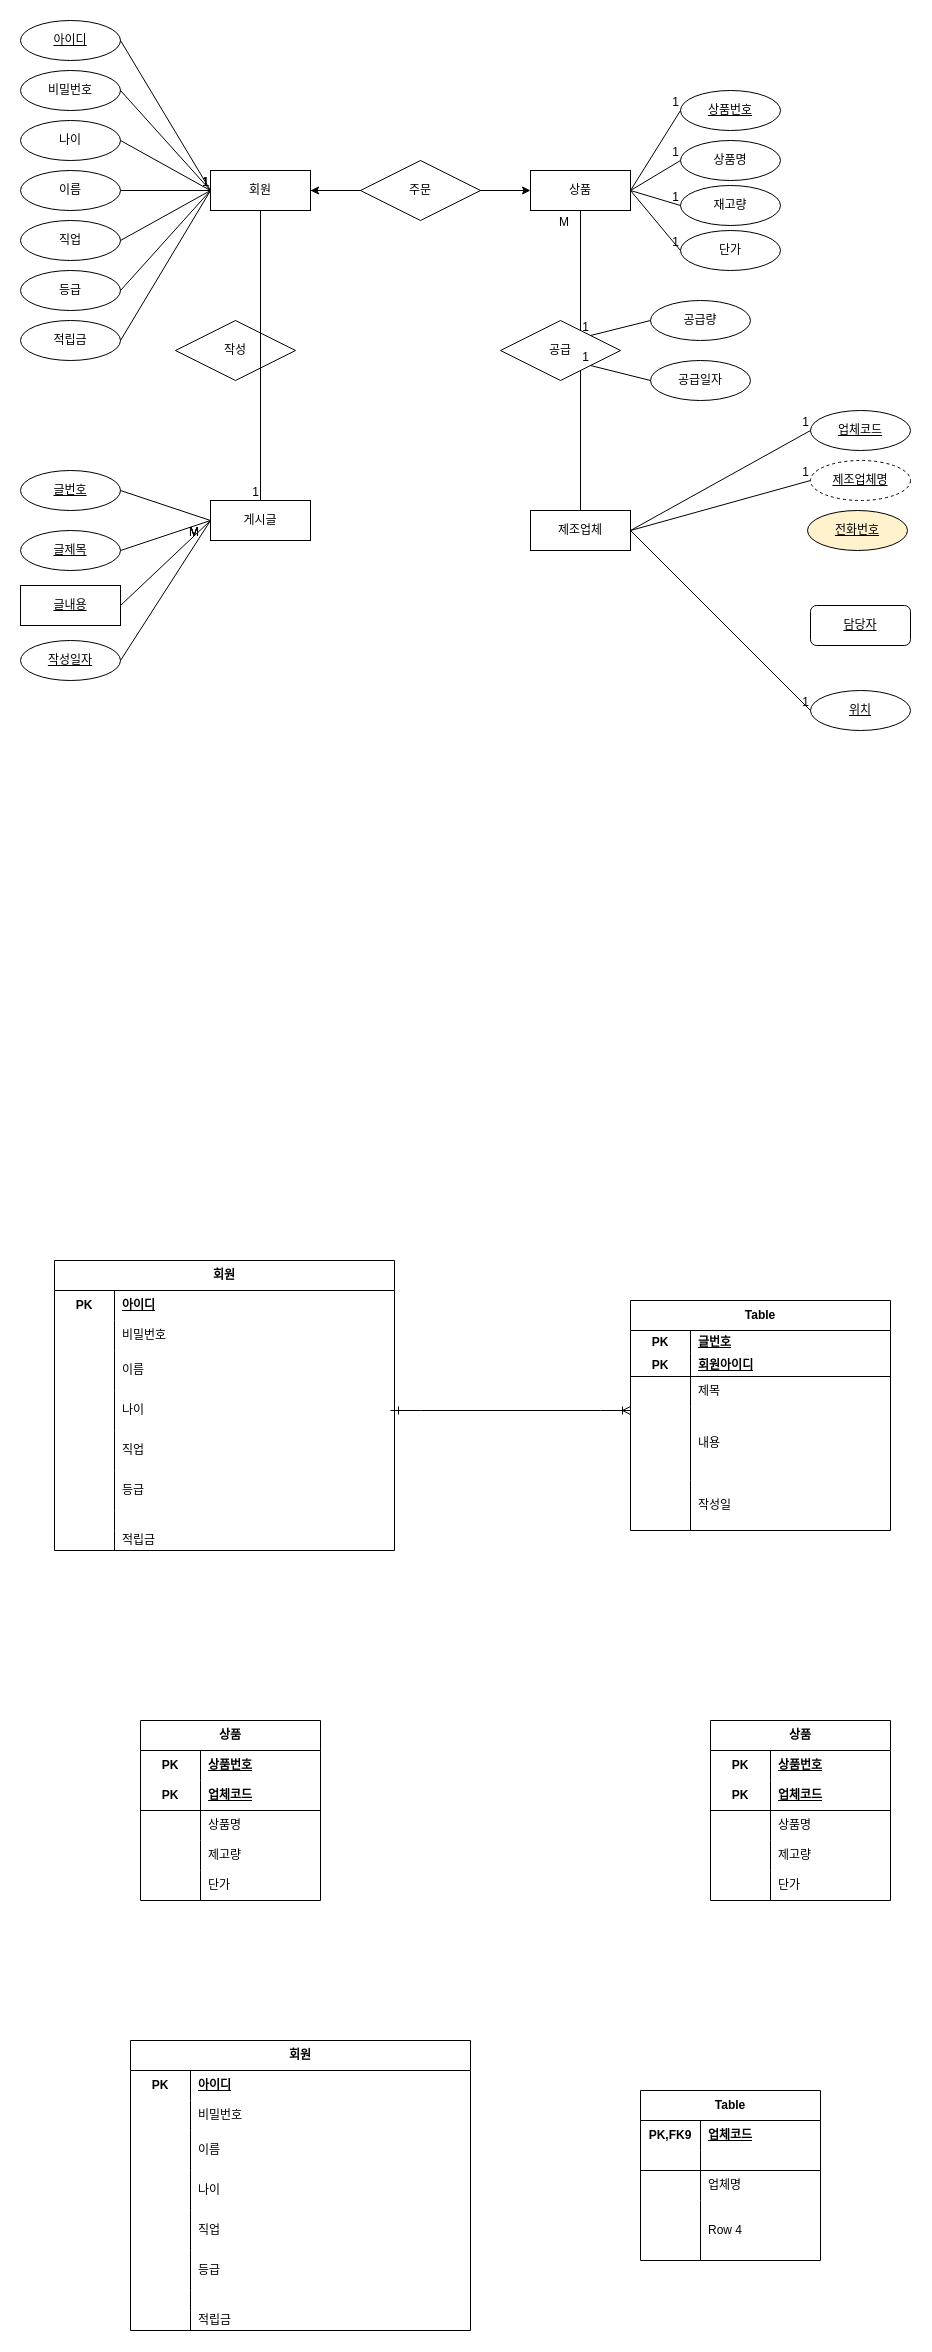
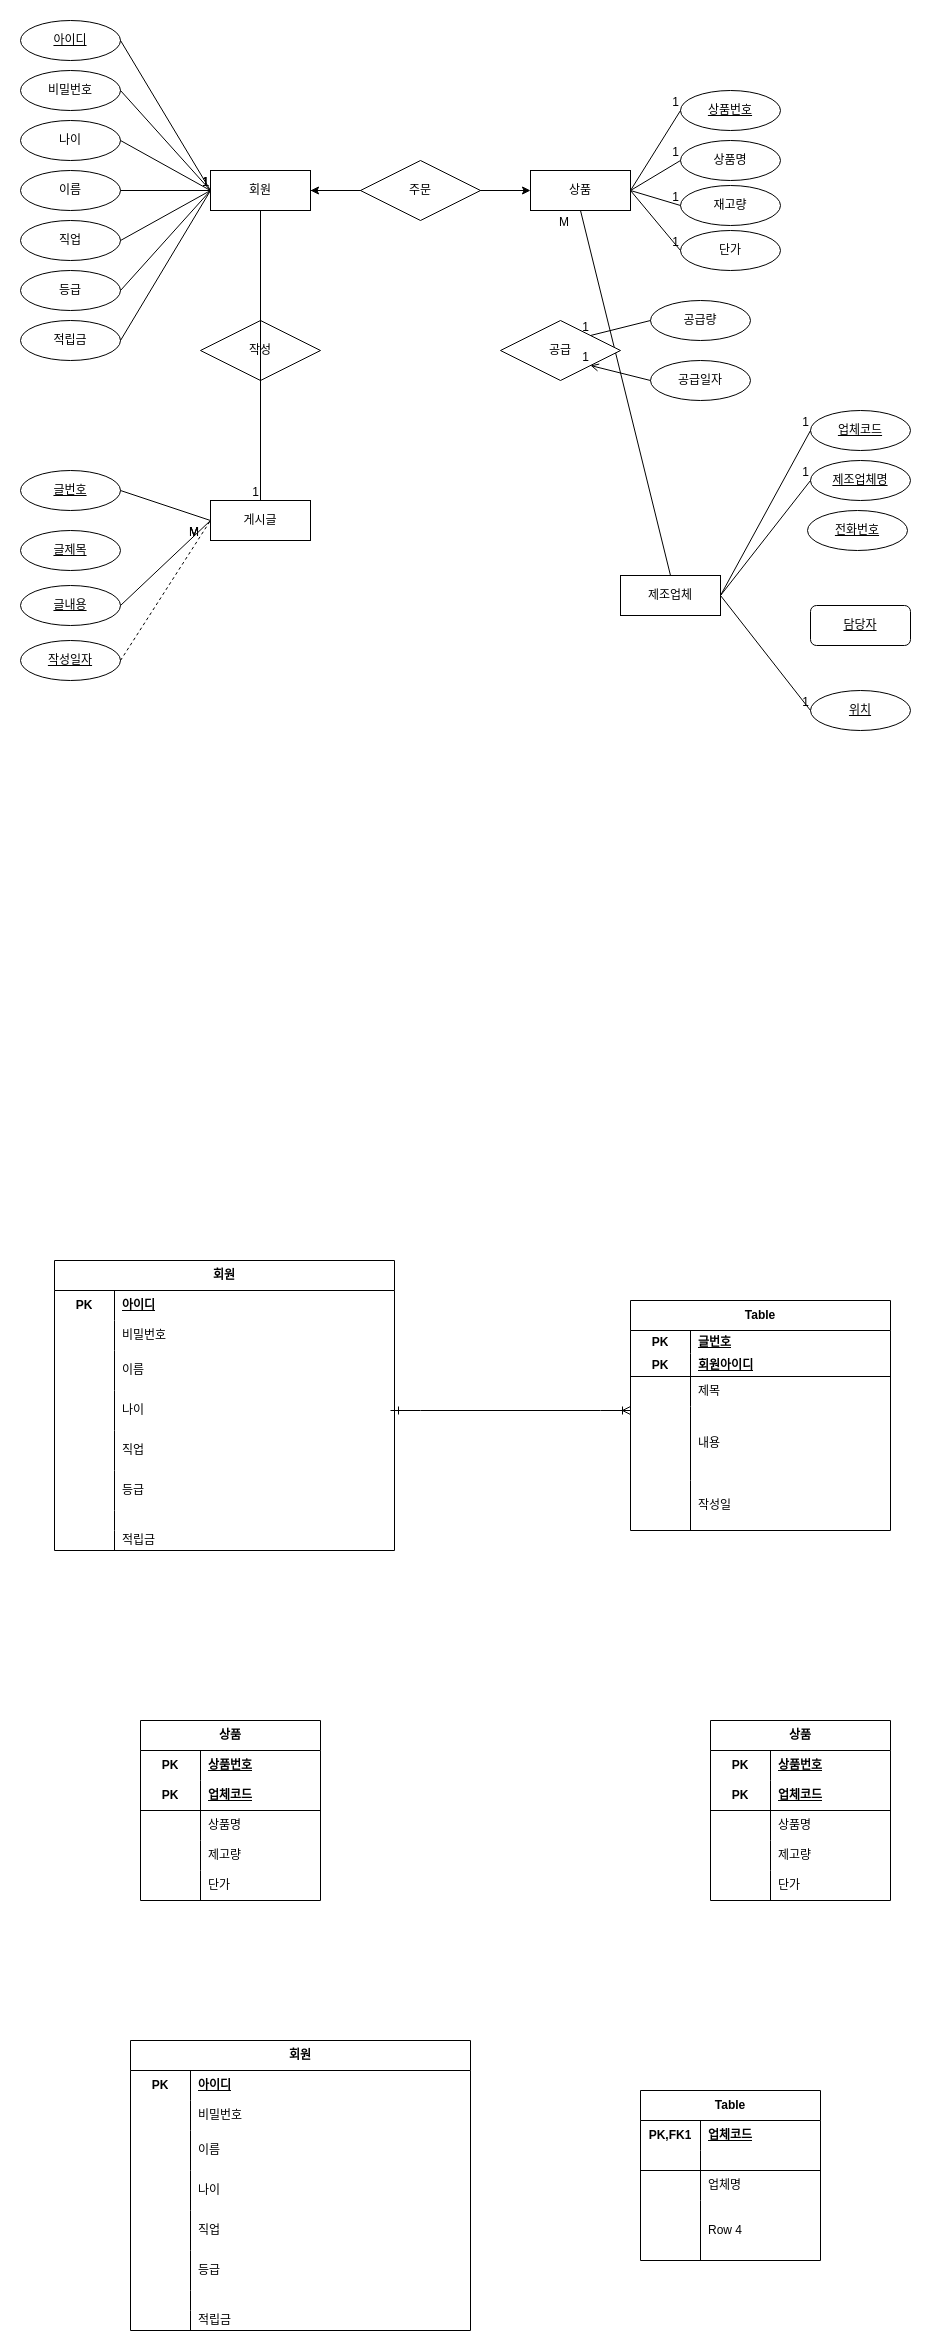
- <mxCell id="70" value="작성" style="shape=rhombus;perimeter=rhombusPerimeter;whiteSpace=wrap;html=1;align=center;" parent="1" vertex="1"><mxGeometry x="175" y="320" width="120" height="60" as="geometry" /></mxCell>
+ <mxCell id="70" value="작성" style="shape=rhombus;perimeter=rhombusPerimeter;whiteSpace=wrap;html=1;align=center;" parent="1" vertex="1"><mxGeometry x="200" y="320" width="120" height="60" as="geometry" /></mxCell>
- <mxCell id="58" value="" style="endArrow=none;html=1;rounded=0;entryX=1;entryY=1;entryDx=0;entryDy=0;exitX=0;exitY=0.5;exitDx=0;exitDy=0;" parent="1" source="57" target="55" edge="1"><mxGeometry relative="1" as="geometry"><mxPoint x="630" y="510" as="sourcePoint" /><mxPoint x="630" y="210" as="targetPoint" /></mxGeometry></mxCell>
+ <mxCell id="58" value="" style="endArrow=open;html=1;rounded=0;entryX=1;entryY=1;entryDx=0;entryDy=0;exitX=0;exitY=0.5;exitDx=0;exitDy=0;" parent="1" source="57" target="55" edge="1"><mxGeometry relative="1" as="geometry"><mxPoint x="630" y="510" as="sourcePoint" /><mxPoint x="630" y="210" as="targetPoint" /></mxGeometry></mxCell>
- <mxCell id="38" value="제조업체명" style="ellipse;whiteSpace=wrap;html=1;align=center;fontStyle=4;dashed=1;" parent="1" vertex="1"><mxGeometry x="810" y="460" width="100" height="40" as="geometry" /></mxCell>
+ <mxCell id="38" value="제조업체명" style="ellipse;whiteSpace=wrap;html=1;align=center;fontStyle=4;" parent="1" vertex="1"><mxGeometry x="810" y="460" width="100" height="40" as="geometry" /></mxCell>
- <mxCell id="36" value="제조업체" style="whiteSpace=wrap;html=1;align=center;" parent="1" vertex="1"><mxGeometry x="530" y="510" width="100" height="40" as="geometry" /></mxCell>
+ <mxCell id="36" value="제조업체" style="whiteSpace=wrap;html=1;align=center;" parent="1" vertex="1"><mxGeometry x="620" y="575" width="100" height="40" as="geometry" /></mxCell>
- <mxCell id="39" value="전화번호" style="ellipse;whiteSpace=wrap;html=1;align=center;fontStyle=4;fillColor=#fff2cc;" parent="1" vertex="1"><mxGeometry x="807" y="510" width="100" height="40" as="geometry" /></mxCell>
+ <mxCell id="39" value="전화번호" style="ellipse;whiteSpace=wrap;html=1;align=center;fontStyle=4;" parent="1" vertex="1"><mxGeometry x="807" y="510" width="100" height="40" as="geometry" /></mxCell>
- <mxCell id="66" value="" style="endArrow=none;html=1;rounded=0;entryX=0;entryY=0.5;entryDx=0;entryDy=0;exitX=1;exitY=0.5;exitDx=0;exitDy=0;" parent="1" source="44" target="4" edge="1"><mxGeometry relative="1" as="geometry"><mxPoint x="130" y="550" as="sourcePoint" /><mxPoint x="220" y="485" as="targetPoint" /></mxGeometry></mxCell>
- <mxCell id="67" value="M" style="resizable=0;html=1;whiteSpace=wrap;align=right;verticalAlign=bottom;" parent="66" connectable="0" vertex="1"><mxGeometry x="1" relative="1" as="geometry"><mxPoint x="-10" y="20" as="offset" /></mxGeometry></mxCell>
- <mxCell id="62" value="" style="endArrow=none;html=1;rounded=0;entryX=0;entryY=0.5;entryDx=0;entryDy=0;exitX=1;exitY=0.5;exitDx=0;exitDy=0;" parent="1" source="45" target="4" edge="1"><mxGeometry relative="1" as="geometry"><mxPoint x="370" y="670" as="sourcePoint" /><mxPoint x="370" y="370" as="targetPoint" /></mxGeometry></mxCell>
+ <mxCell id="62" value="" style="endArrow=none;html=1;rounded=0;entryX=0;entryY=0.5;entryDx=0;entryDy=0;exitX=1;exitY=0.5;exitDx=0;exitDy=0;dashed=1;" parent="1" source="45" target="4" edge="1"><mxGeometry relative="1" as="geometry"><mxPoint x="370" y="670" as="sourcePoint" /><mxPoint x="370" y="370" as="targetPoint" /></mxGeometry></mxCell>
- <mxCell id="43" value="글내용" style="whiteSpace=wrap;html=1;align=center;fontStyle=4;rounded=0;" parent="1" vertex="1"><mxGeometry x="20" y="585" width="100" height="40" as="geometry" /></mxCell>
+ <mxCell id="43" value="글내용" style="ellipse;whiteSpace=wrap;html=1;align=center;fontStyle=4;" parent="1" vertex="1"><mxGeometry x="20" y="585" width="100" height="40" as="geometry" /></mxCell>
- <mxCell id="174" value="PK,FK9" style="shape=partialRectangle;connectable=0;fillColor=none;top=0;left=0;bottom=0;right=0;fontStyle=1;overflow=hidden;html=1;whiteSpace=wrap;" vertex="1" parent="173"><mxGeometry width="60" height="30" as="geometry"><mxRectangle width="60" height="30" as="alternateBounds" /></mxGeometry></mxCell>
+ <mxCell id="174" value="PK,FK1" style="shape=partialRectangle;connectable=0;fillColor=none;top=0;left=0;bottom=0;right=0;fontStyle=1;overflow=hidden;html=1;whiteSpace=wrap;" vertex="1" parent="173"><mxGeometry width="60" height="30" as="geometry"><mxRectangle width="60" height="30" as="alternateBounds" /></mxGeometry></mxCell>
